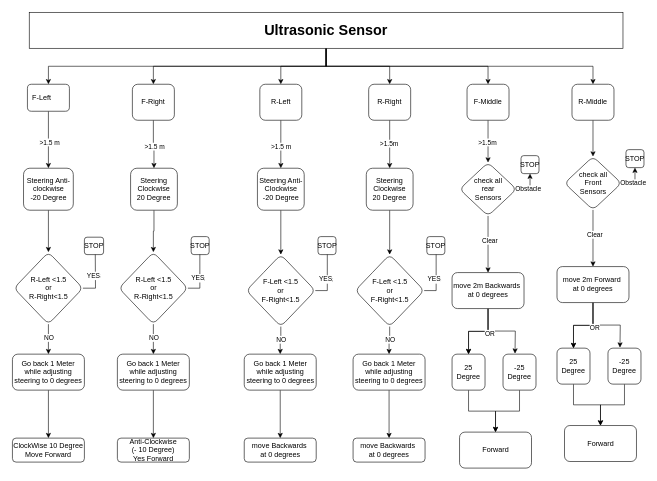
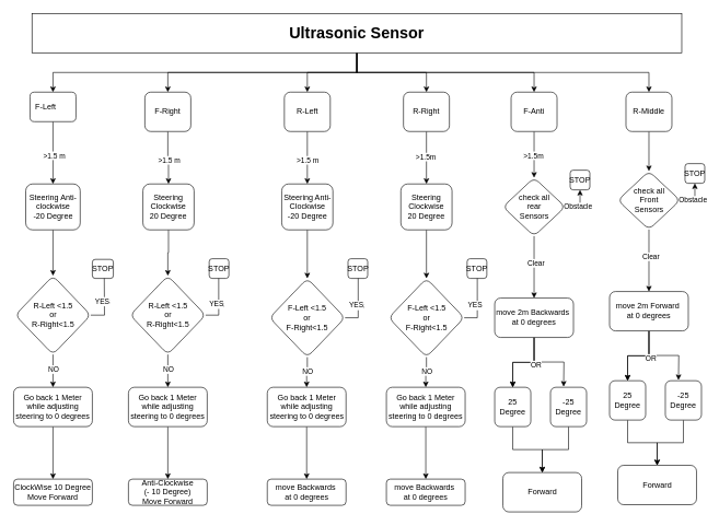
- <mxCell id="21" value="F-Middle" style="rounded=1;whiteSpace=wrap;html=1;" vertex="1" parent="1"><mxGeometry x="778" y="140" width="70" height="60" as="geometry" /></mxCell>
+ <mxCell id="21" value="F-Anti" style="rounded=1;whiteSpace=wrap;html=1;" vertex="1" parent="1"><mxGeometry x="778" y="140" width="70" height="60" as="geometry" /></mxCell>
- <mxCell id="48" value="Anti-Clockwise&lt;br&gt;(- 10 Degree)&lt;br&gt;Yes Forward" style="whiteSpace=wrap;html=1;rounded=1;" vertex="1" parent="1"><mxGeometry x="195" y="730.002" width="120" height="40" as="geometry" /></mxCell>
+ <mxCell id="48" value="Anti-Clockwise&lt;br&gt;(- 10 Degree)&lt;br&gt;Move Forward" style="whiteSpace=wrap;html=1;rounded=1;" vertex="1" parent="1"><mxGeometry x="195" y="730.002" width="120" height="40" as="geometry" /></mxCell>
